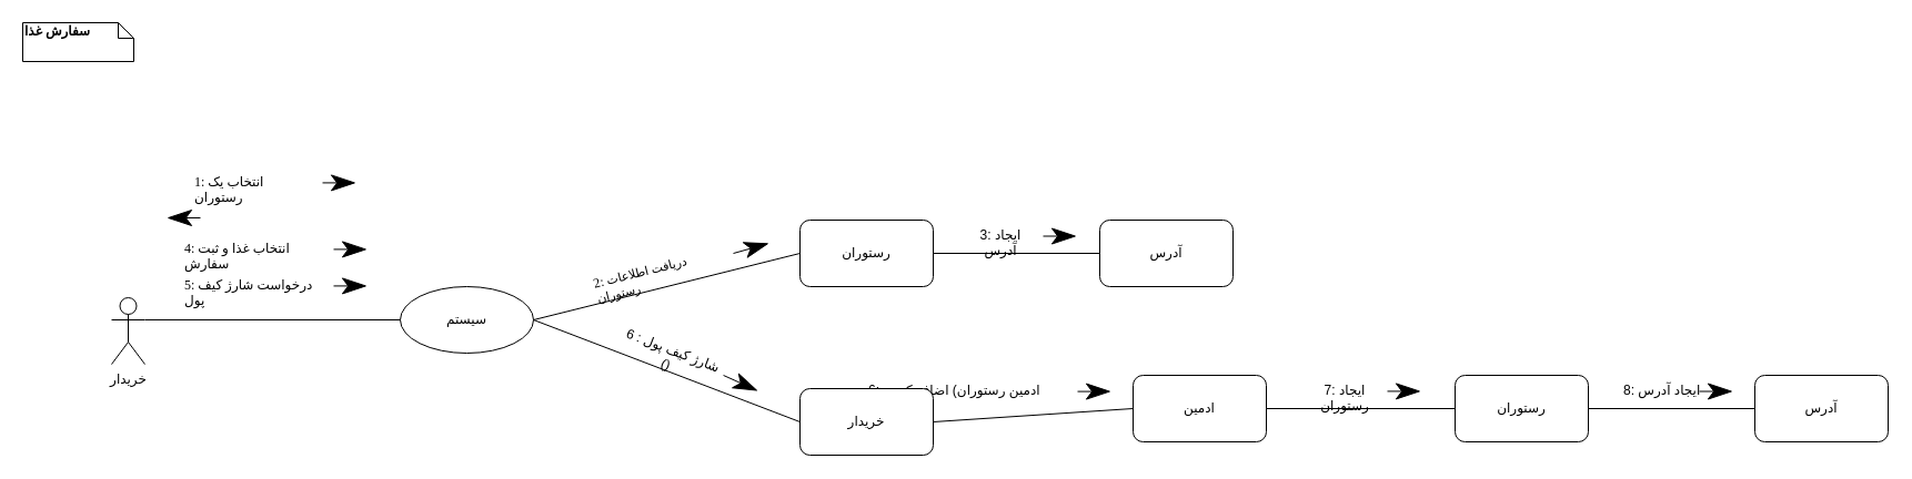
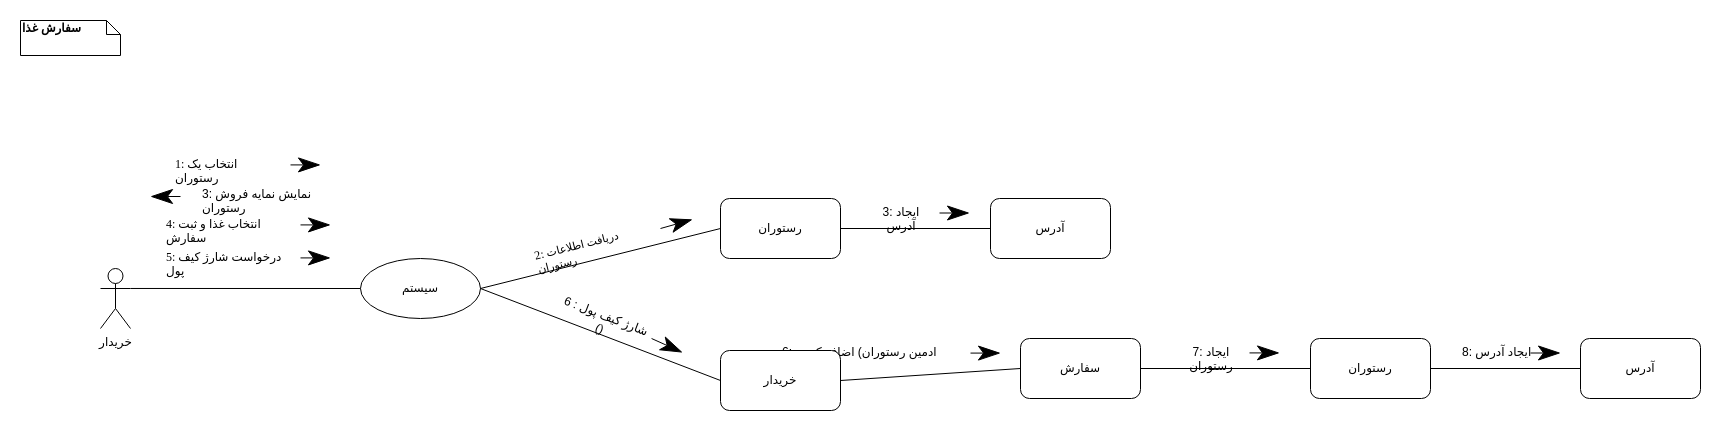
+ <mxCell id="15" value="&lt;span style=&quot;text-align: center&quot;&gt;3: نمایش نمایه فروش رستوران&lt;/span&gt;" style="text;whiteSpace=wrap;html=1;" vertex="1" parent="1"><mxGeometry x="200" y="180" width="130" height="30" as="geometry" /></mxCell>
- <mxCell id="5" value="ادمین" style="rounded=1;whiteSpace=wrap;html=1;" vertex="1" parent="1"><mxGeometry x="1020" y="338" width="120" height="60" as="geometry" /></mxCell>
+ <mxCell id="5" value="سفارش" style="rounded=1;whiteSpace=wrap;html=1;" vertex="1" parent="1"><mxGeometry x="1020" y="338" width="120" height="60" as="geometry" /></mxCell>
